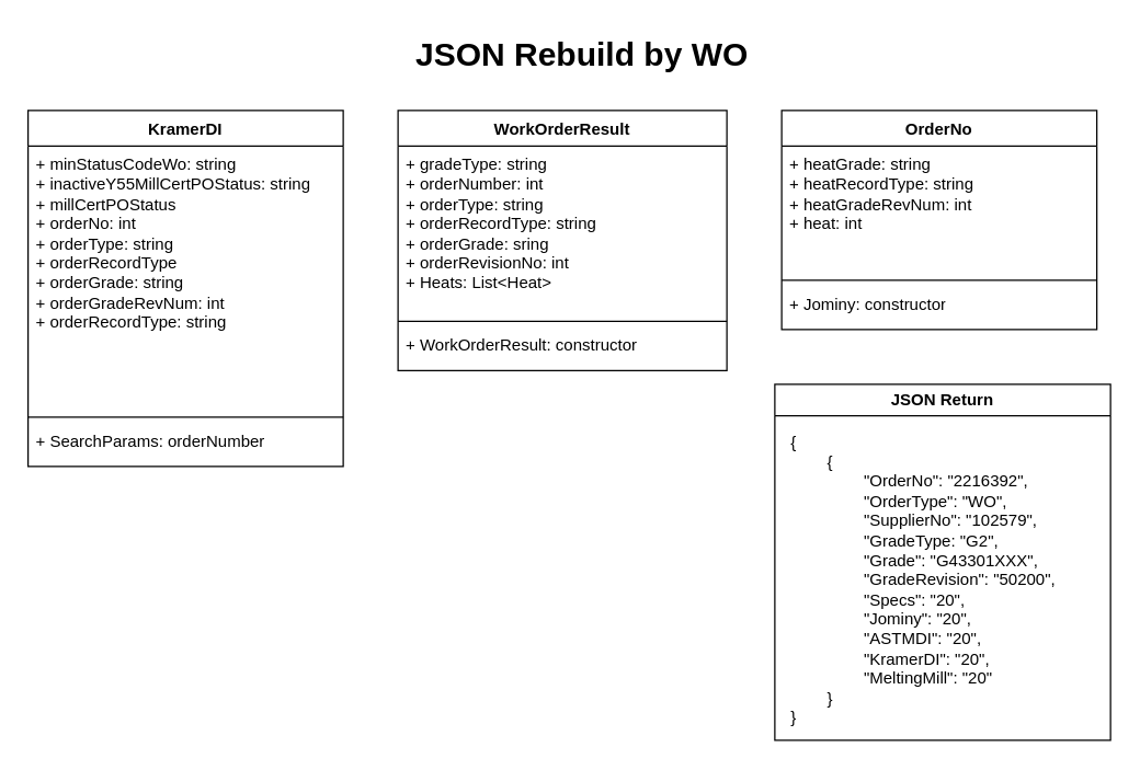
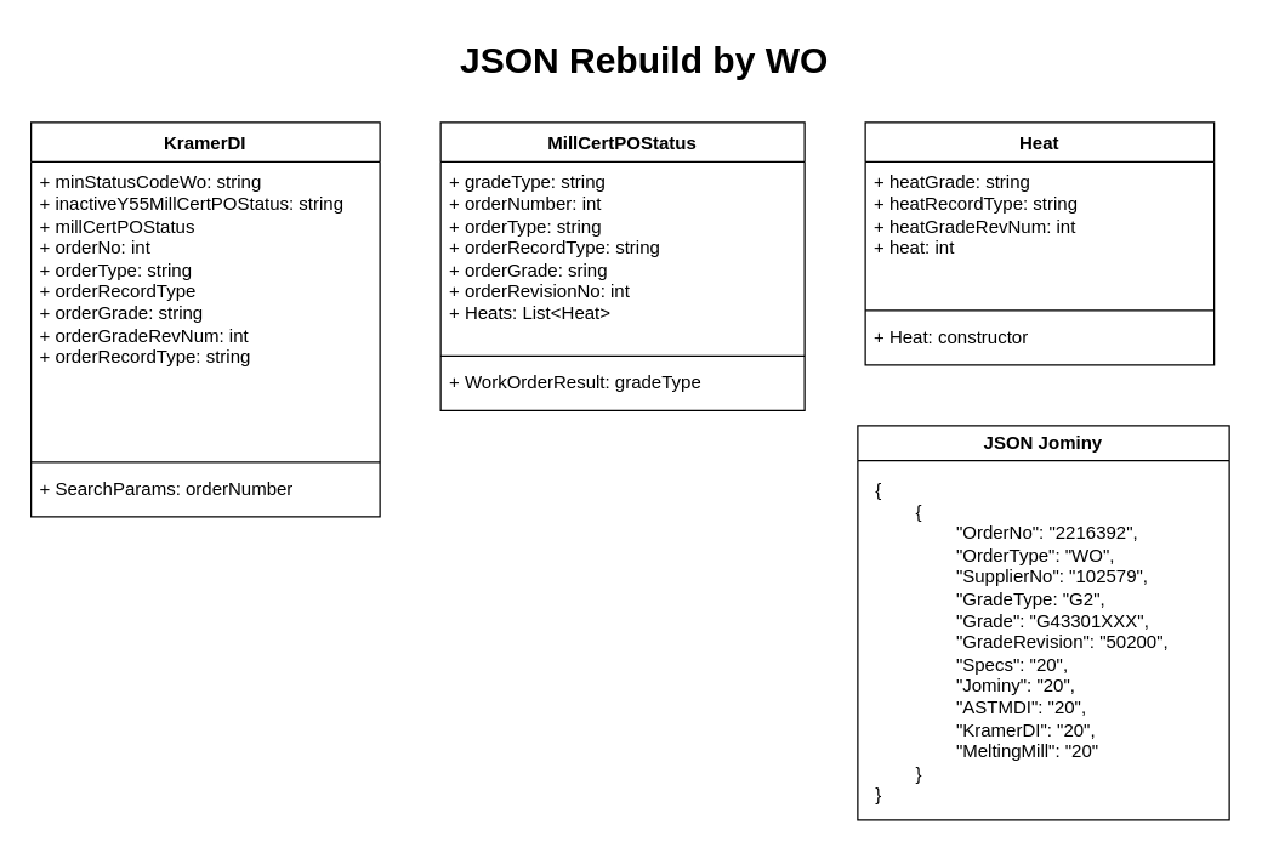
- <mxCell id="7" value="WorkOrderResult" style="swimlane;fontStyle=1;align=center;verticalAlign=top;childLayout=stackLayout;horizontal=1;startSize=26;horizontalStack=0;resizeParent=1;resizeParentMax=0;resizeLast=0;collapsible=1;marginBottom=0;whiteSpace=wrap;html=1;" vertex="1" parent="1"><mxGeometry x="290" y="80" width="240" height="190" as="geometry" /></mxCell>
+ <mxCell id="7" value="MillCertPOStatus" style="swimlane;fontStyle=1;align=center;verticalAlign=top;childLayout=stackLayout;horizontal=1;startSize=26;horizontalStack=0;resizeParent=1;resizeParentMax=0;resizeLast=0;collapsible=1;marginBottom=0;whiteSpace=wrap;html=1;" vertex="1" parent="1"><mxGeometry x="290" y="80" width="240" height="190" as="geometry" /></mxCell>
- <mxCell id="11" value="OrderNo" style="swimlane;fontStyle=1;align=center;verticalAlign=top;childLayout=stackLayout;horizontal=1;startSize=26;horizontalStack=0;resizeParent=1;resizeParentMax=0;resizeLast=0;collapsible=1;marginBottom=0;whiteSpace=wrap;html=1;" vertex="1" parent="1"><mxGeometry x="570" y="80" width="230" height="160" as="geometry" /></mxCell>
+ <mxCell id="11" value="Heat" style="swimlane;fontStyle=1;align=center;verticalAlign=top;childLayout=stackLayout;horizontal=1;startSize=26;horizontalStack=0;resizeParent=1;resizeParentMax=0;resizeLast=0;collapsible=1;marginBottom=0;whiteSpace=wrap;html=1;" vertex="1" parent="1"><mxGeometry x="570" y="80" width="230" height="160" as="geometry" /></mxCell>
- <mxCell id="14" value="+ Jominy: constructor" style="text;strokeColor=none;fillColor=none;align=left;verticalAlign=top;spacingLeft=4;spacingRight=4;overflow=hidden;rotatable=0;points=[[0,0.5],[1,0.5]];portConstraint=eastwest;whiteSpace=wrap;html=1;" vertex="1" parent="11"><mxGeometry y="128" width="230" height="32" as="geometry" /></mxCell>
+ <mxCell id="14" value="+ Heat: constructor" style="text;strokeColor=none;fillColor=none;align=left;verticalAlign=top;spacingLeft=4;spacingRight=4;overflow=hidden;rotatable=0;points=[[0,0.5],[1,0.5]];portConstraint=eastwest;whiteSpace=wrap;html=1;" vertex="1" parent="11"><mxGeometry y="128" width="230" height="32" as="geometry" /></mxCell>
- <mxCell id="10" value="+ WorkOrderResult: constructor" style="text;strokeColor=none;fillColor=none;align=left;verticalAlign=top;spacingLeft=4;spacingRight=4;overflow=hidden;rotatable=0;points=[[0,0.5],[1,0.5]];portConstraint=eastwest;whiteSpace=wrap;html=1;" vertex="1" parent="7"><mxGeometry y="158" width="240" height="32" as="geometry" /></mxCell>
+ <mxCell id="10" value="+ WorkOrderResult: gradeType" style="text;strokeColor=none;fillColor=none;align=left;verticalAlign=top;spacingLeft=4;spacingRight=4;overflow=hidden;rotatable=0;points=[[0,0.5],[1,0.5]];portConstraint=eastwest;whiteSpace=wrap;html=1;" vertex="1" parent="7"><mxGeometry y="158" width="240" height="32" as="geometry" /></mxCell>
- <mxCell id="15" value="JSON Return" style="swimlane;whiteSpace=wrap;html=1;" vertex="1" parent="1"><mxGeometry x="565" y="280" width="245" height="260" as="geometry" /></mxCell>
+ <mxCell id="15" value="JSON Jominy" style="swimlane;whiteSpace=wrap;html=1;" vertex="1" parent="1"><mxGeometry x="565" y="280" width="245" height="260" as="geometry" /></mxCell>
